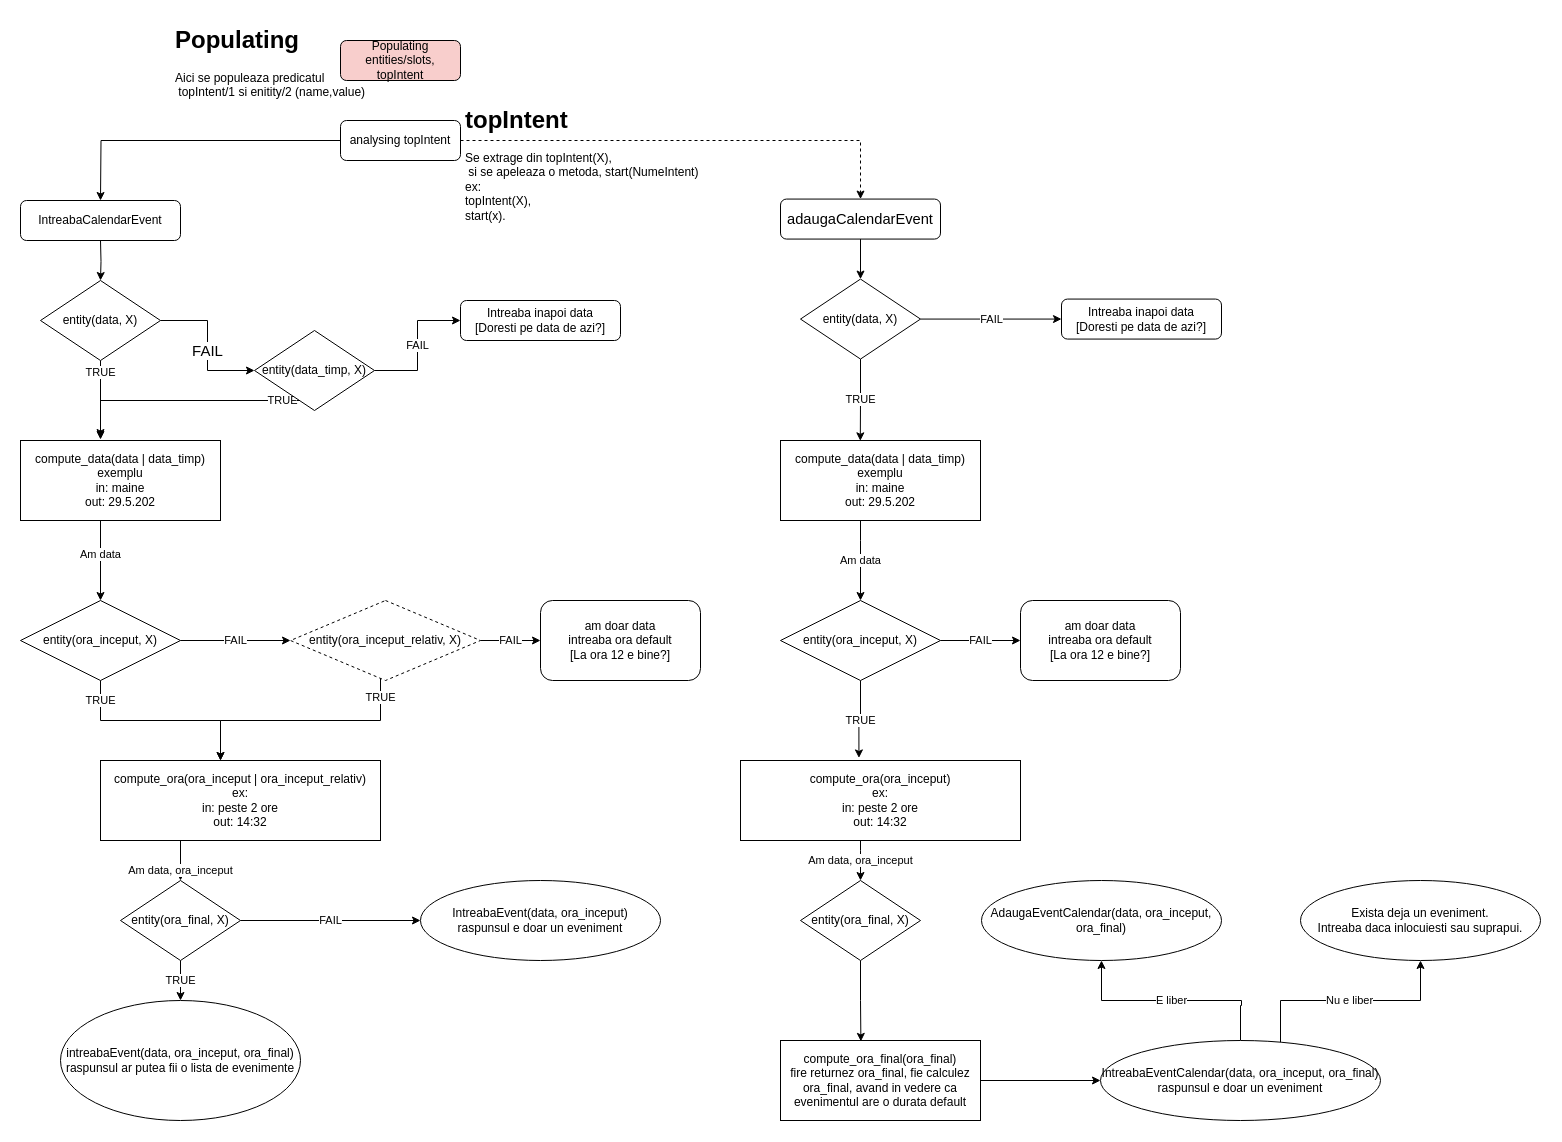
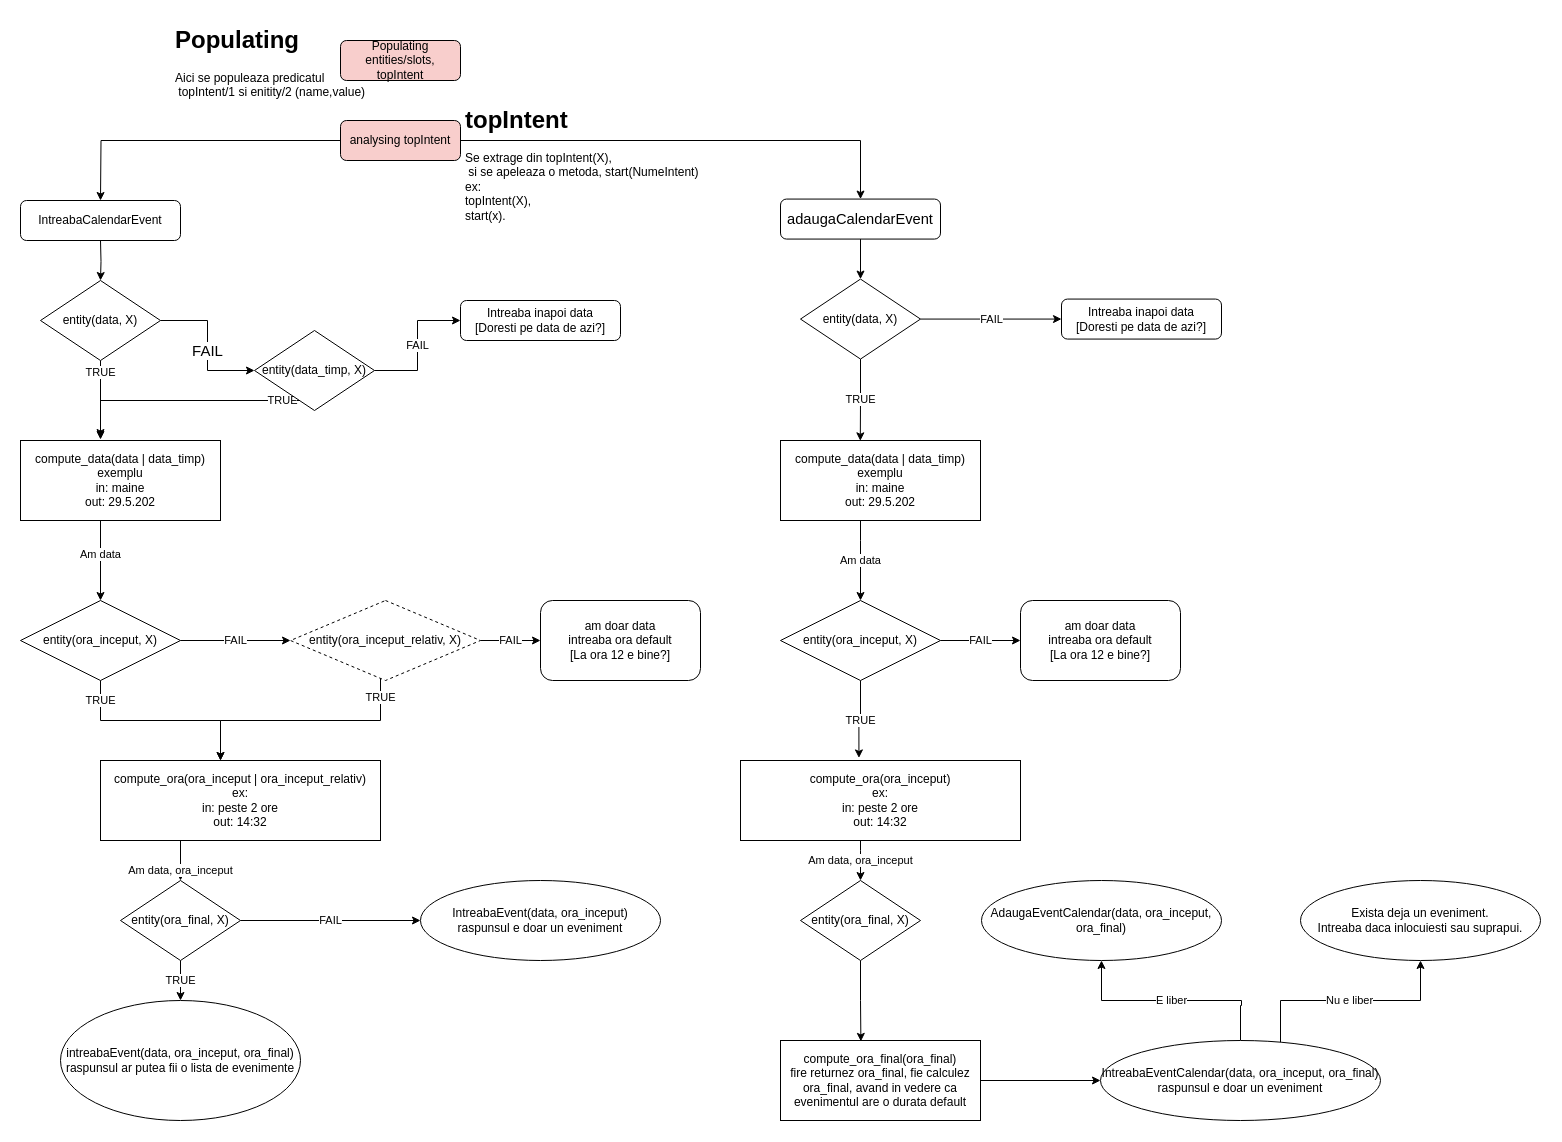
- <mxCell id="5" value="analysing topIntent&lt;br&gt;" style="rounded=1;whiteSpace=wrap;html=1;fontSize=12;glass=0;strokeWidth=1;shadow=0;" parent="1" vertex="1"><mxGeometry x="340" y="120" width="120" height="40" as="geometry" /></mxCell>
+ <mxCell id="5" value="analysing topIntent&lt;br&gt;" style="rounded=1;whiteSpace=wrap;html=1;fontSize=12;glass=0;strokeWidth=1;shadow=0;fillColor=#f8cecc;" parent="1" vertex="1"><mxGeometry x="340" y="120" width="120" height="40" as="geometry" /></mxCell>
- <mxCell id="4" style="edgeStyle=orthogonalEdgeStyle;rounded=0;orthogonalLoop=1;jettySize=auto;html=1;entryX=0.5;entryY=0;entryDx=0;entryDy=0;dashed=1;" parent="1" source="5" target="33" edge="1"><mxGeometry relative="1" as="geometry" /></mxCell>
+ <mxCell id="4" style="edgeStyle=orthogonalEdgeStyle;rounded=0;orthogonalLoop=1;jettySize=auto;html=1;entryX=0.5;entryY=0;entryDx=0;entryDy=0;" parent="1" source="5" target="33" edge="1"><mxGeometry relative="1" as="geometry" /></mxCell>
